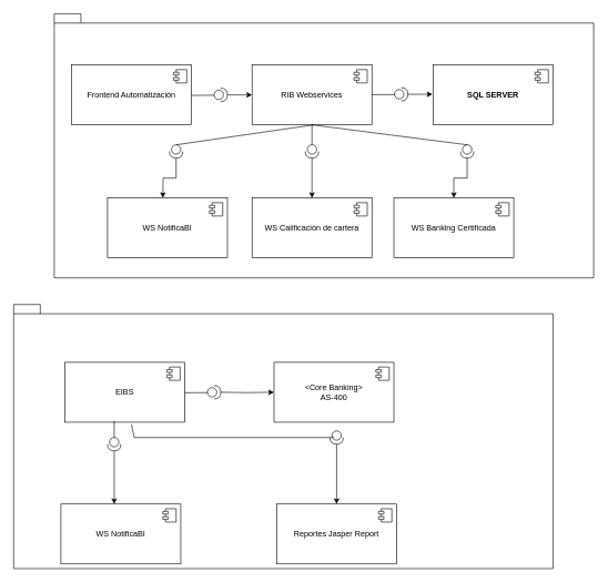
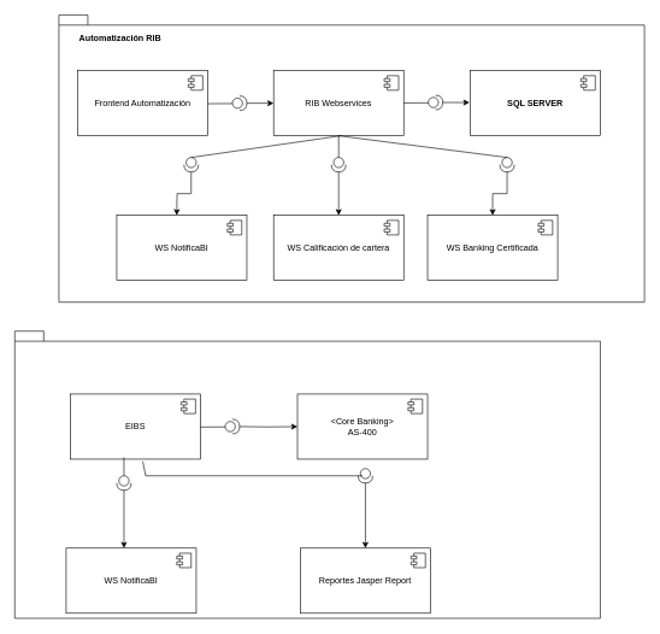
+ <mxCell id="30" value="&lt;b&gt;Automatización RIB&lt;/b&gt;" style="text;html=1;align=center;verticalAlign=middle;whiteSpace=wrap;rounded=0;" parent="1" vertex="1"><mxGeometry x="101" y="37" width="130" height="30" as="geometry" /></mxCell>
